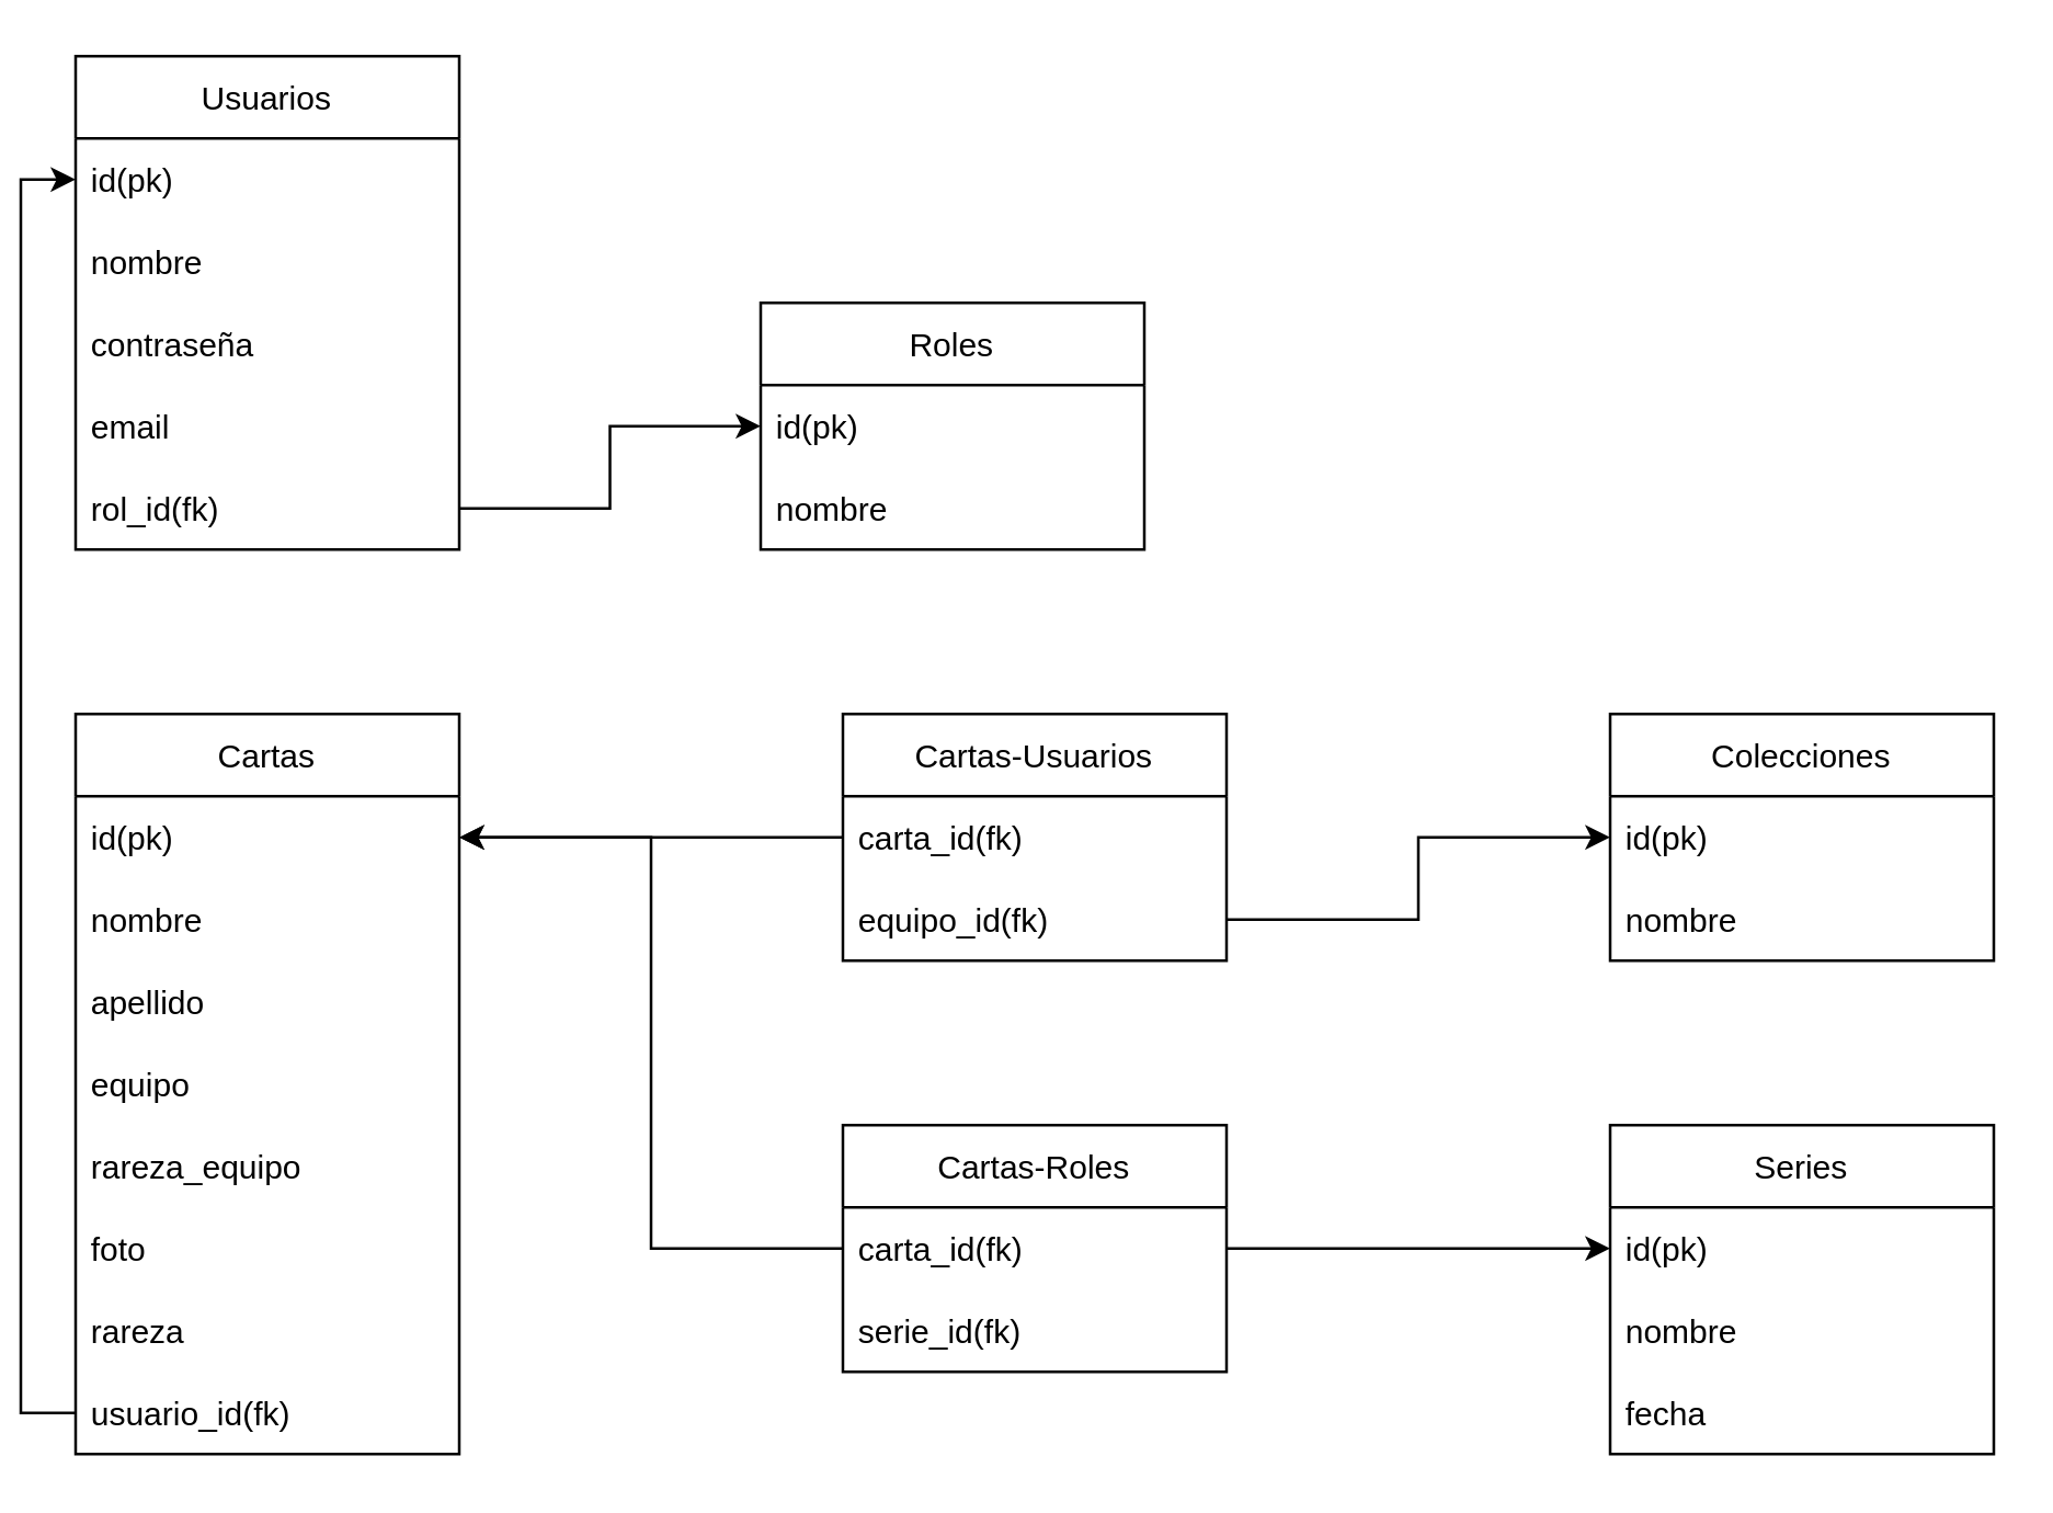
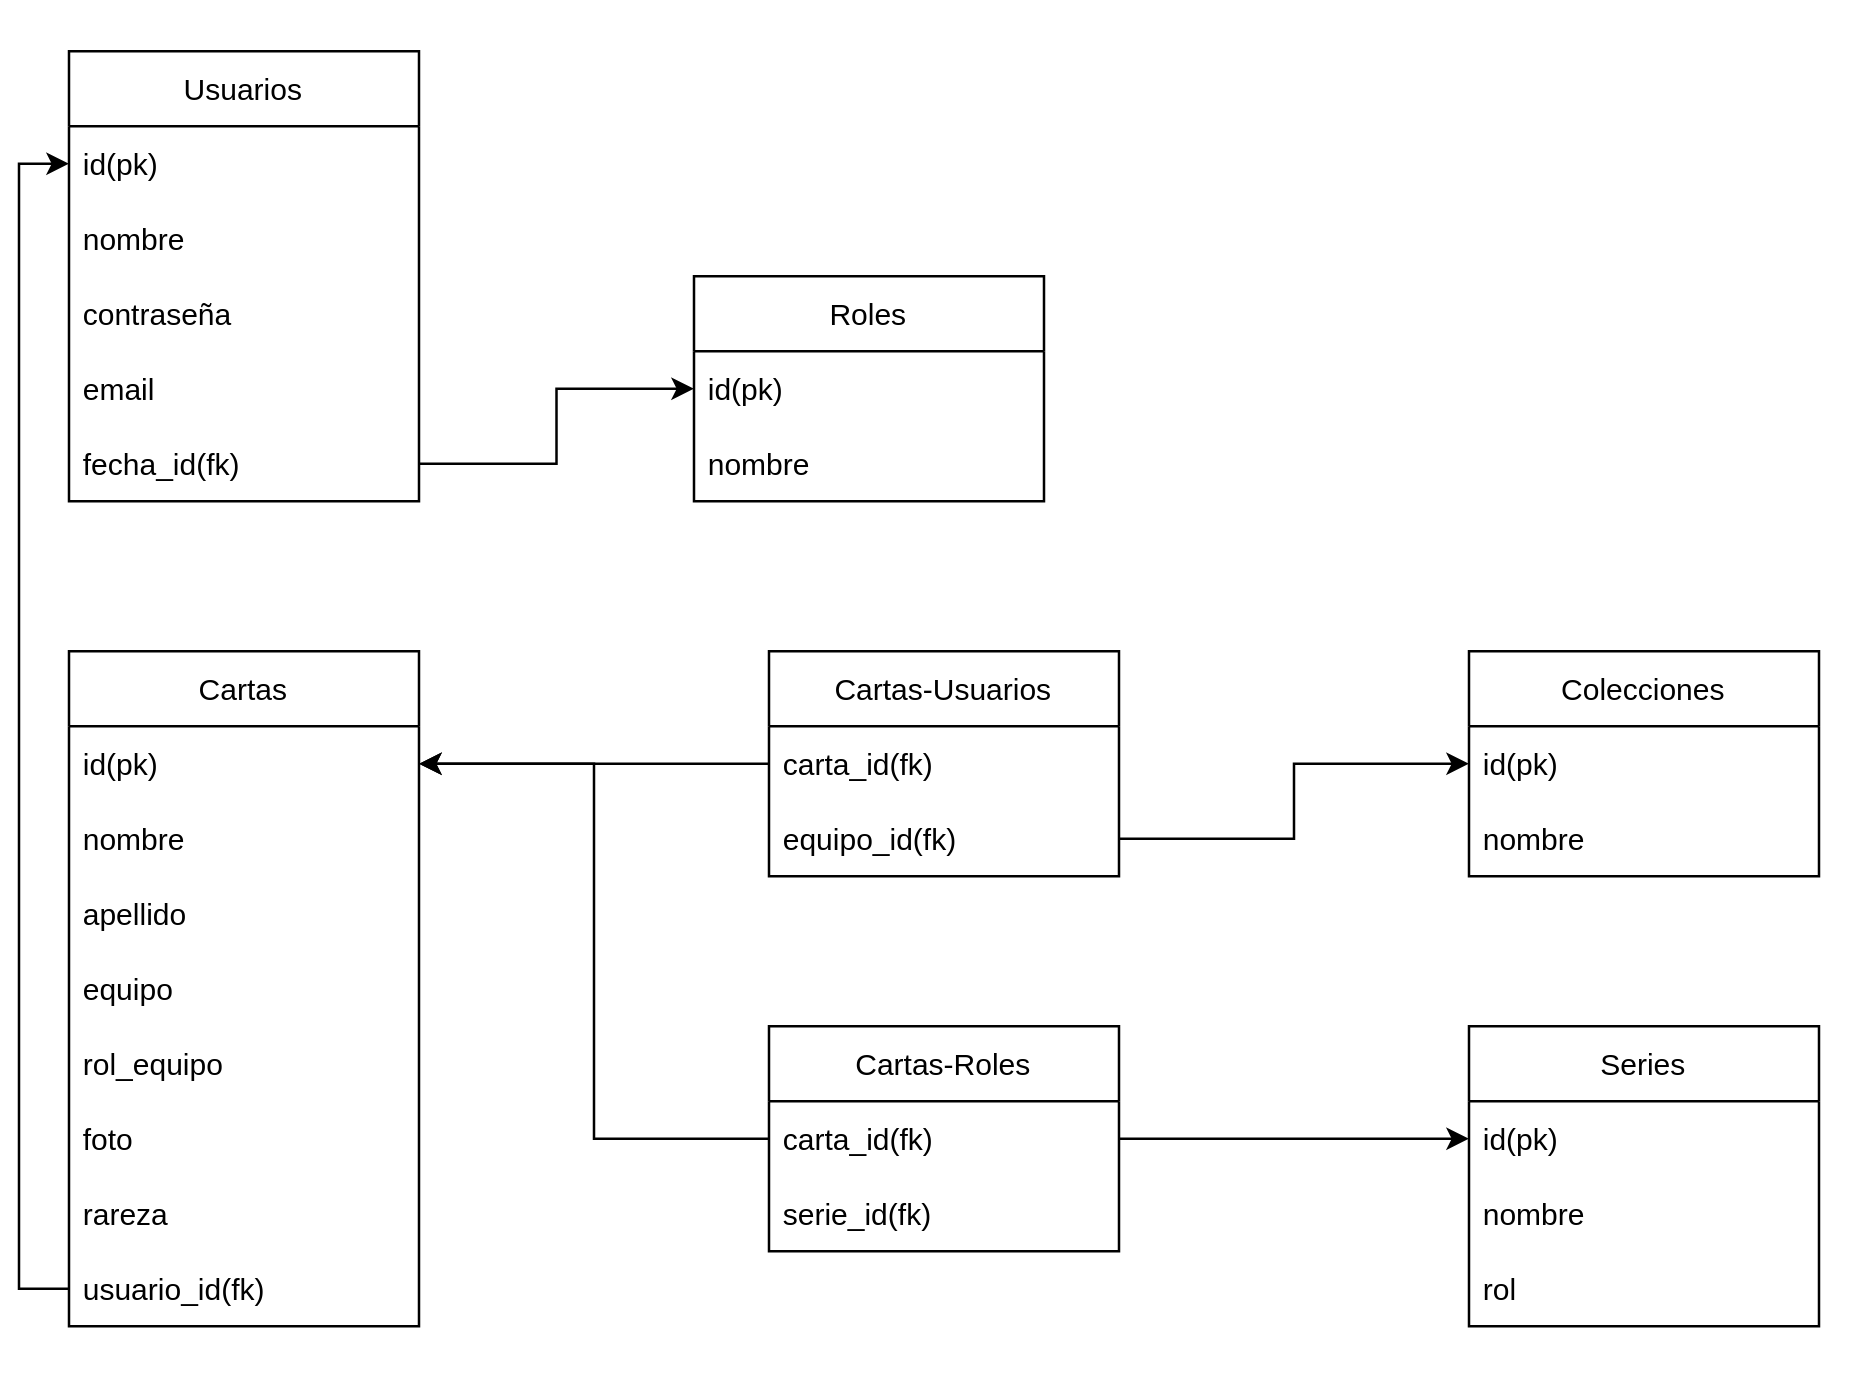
- <mxCell id="7" value="rol_id(fk)" style="text;strokeColor=none;fillColor=none;align=left;verticalAlign=middle;spacingLeft=4;spacingRight=4;overflow=hidden;points=[[0,0.5],[1,0.5]];portConstraint=eastwest;rotatable=0;" parent="2" vertex="1"><mxGeometry y="150" width="140" height="30" as="geometry" /></mxCell>
+ <mxCell id="7" value="fecha_id(fk)" style="text;strokeColor=none;fillColor=none;align=left;verticalAlign=middle;spacingLeft=4;spacingRight=4;overflow=hidden;points=[[0,0.5],[1,0.5]];portConstraint=eastwest;rotatable=0;" parent="2" vertex="1"><mxGeometry y="150" width="140" height="30" as="geometry" /></mxCell>
- <mxCell id="16" value="rareza_equipo" style="text;strokeColor=none;fillColor=none;align=left;verticalAlign=middle;spacingLeft=4;spacingRight=4;overflow=hidden;points=[[0,0.5],[1,0.5]];portConstraint=eastwest;rotatable=0;" parent="11" vertex="1"><mxGeometry y="150" width="140" height="30" as="geometry" /></mxCell>
+ <mxCell id="16" value="rol_equipo" style="text;strokeColor=none;fillColor=none;align=left;verticalAlign=middle;spacingLeft=4;spacingRight=4;overflow=hidden;points=[[0,0.5],[1,0.5]];portConstraint=eastwest;rotatable=0;" parent="11" vertex="1"><mxGeometry y="150" width="140" height="30" as="geometry" /></mxCell>
- <mxCell id="23" value="fecha " style="text;strokeColor=none;fillColor=none;align=left;verticalAlign=middle;spacingLeft=4;spacingRight=4;overflow=hidden;points=[[0,0.5],[1,0.5]];portConstraint=eastwest;rotatable=0;" parent="20" vertex="1"><mxGeometry y="90" width="140" height="30" as="geometry" /></mxCell>
+ <mxCell id="23" value="rol " style="text;strokeColor=none;fillColor=none;align=left;verticalAlign=middle;spacingLeft=4;spacingRight=4;overflow=hidden;points=[[0,0.5],[1,0.5]];portConstraint=eastwest;rotatable=0;" parent="20" vertex="1"><mxGeometry y="90" width="140" height="30" as="geometry" /></mxCell>
